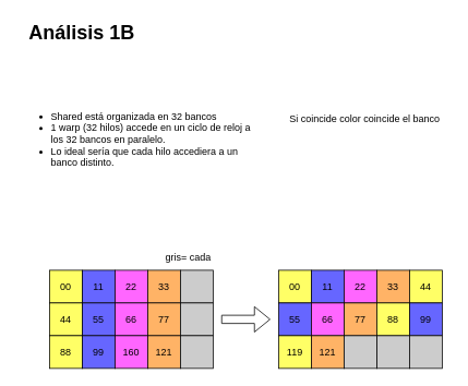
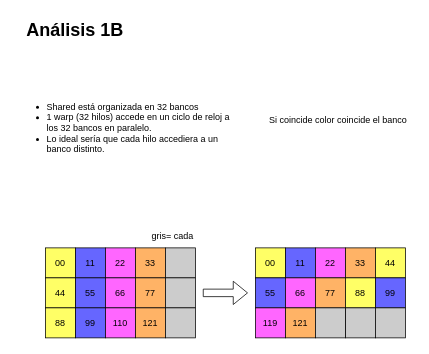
- <mxCell id="8" value="Si coincide color coincide el banco" style="text;html=1;align=center;verticalAlign=middle;resizable=0;points=[];autosize=1;strokeColor=none;fillColor=none;" vertex="1" parent="1"><mxGeometry x="340" y="130" width="210" height="30" as="geometry" /></mxCell>
+ <mxCell id="8" value="Si coincide color coincide el banco" style="text;html=1;align=center;verticalAlign=middle;resizable=0;points=[];autosize=1;strokeColor=none;fillColor=none;" vertex="1" parent="1"><mxGeometry x="345" y="145" width="210" height="30" as="geometry" /></mxCell>
- <mxCell id="30" value="160" style="rounded=0;whiteSpace=wrap;html=1;fillColor=#FF66FF;" vertex="1" parent="1"><mxGeometry x="140" y="410" width="40" height="40" as="geometry" /></mxCell>
+ <mxCell id="30" value="110" style="rounded=0;whiteSpace=wrap;html=1;fillColor=#FF66FF;" vertex="1" parent="1"><mxGeometry x="140" y="410" width="40" height="40" as="geometry" /></mxCell>
- <mxCell id="15" value="119" style="rounded=0;whiteSpace=wrap;html=1;fillColor=#ffff66;" vertex="1" parent="1"><mxGeometry x="340" y="410" width="40" height="40" as="geometry" /></mxCell>
+ <mxCell id="15" value="119" style="rounded=0;whiteSpace=wrap;html=1;fillColor=#FF66FF;" vertex="1" parent="1"><mxGeometry x="340" y="410" width="40" height="40" as="geometry" /></mxCell>
